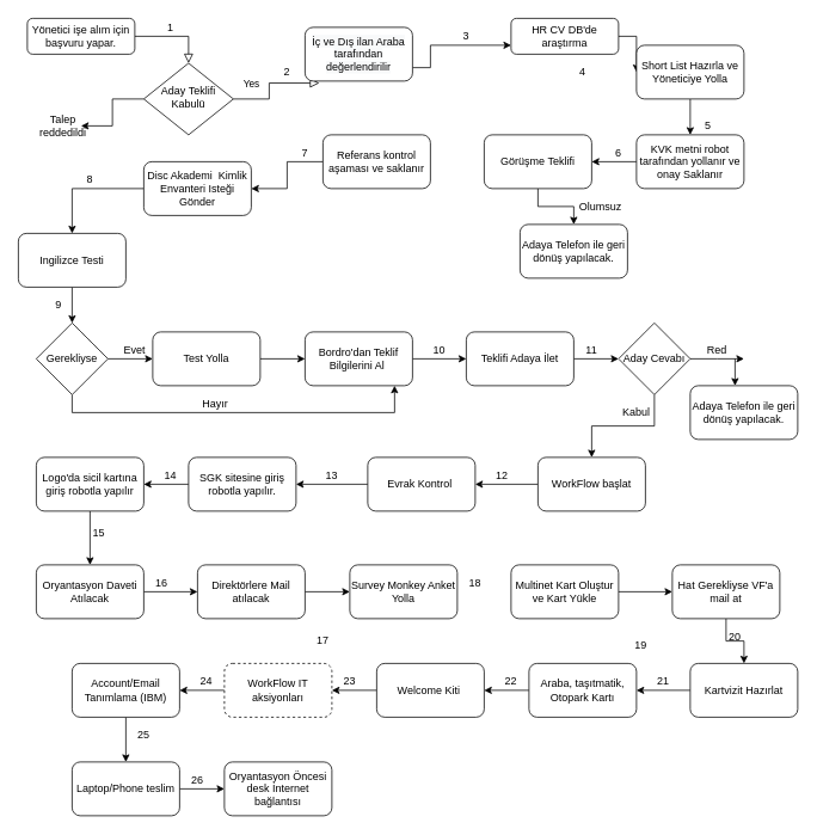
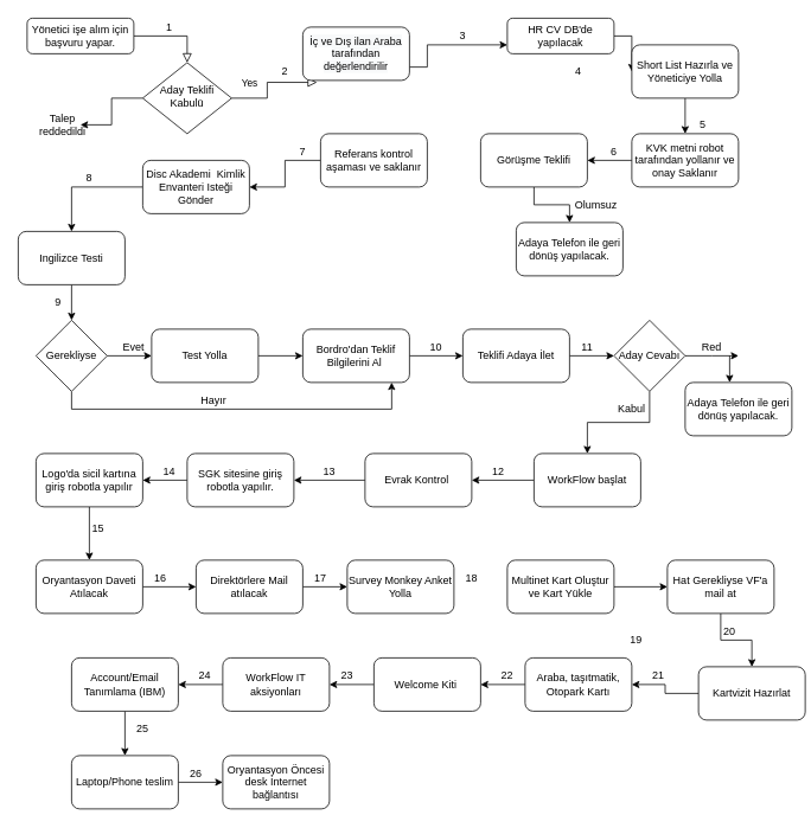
- <mxCell id="8" value="HR CV DB'de araştırma" style="rounded=1;whiteSpace=wrap;html=1;fontSize=12;glass=0;strokeWidth=1;shadow=0;" parent="1" vertex="1"><mxGeometry x="570" y="20" width="120" height="40" as="geometry" /></mxCell>
+ <mxCell id="8" value="HR CV DB'de yapılacak" style="rounded=1;whiteSpace=wrap;html=1;fontSize=12;glass=0;strokeWidth=1;shadow=0;" parent="1" vertex="1"><mxGeometry x="570" y="20" width="120" height="40" as="geometry" /></mxCell>
- <mxCell id="73" value="17" style="text;html=1;strokeColor=none;fillColor=none;align=center;verticalAlign=middle;whiteSpace=wrap;rounded=0;" vertex="1" parent="1"><mxGeometry x="340" y="705" width="40" height="20" as="geometry" /></mxCell>
+ <mxCell id="73" value="17" style="text;html=1;strokeColor=none;fillColor=none;align=center;verticalAlign=middle;whiteSpace=wrap;rounded=0;" vertex="1" parent="1"><mxGeometry x="340" y="640" width="40" height="20" as="geometry" /></mxCell>
- <mxCell id="89" value="WorkFlow IT aksiyonları" style="rounded=1;whiteSpace=wrap;html=1;dashed=1;" vertex="1" parent="1"><mxGeometry x="250" y="740" width="120" height="60" as="geometry" /></mxCell>
+ <mxCell id="89" value="WorkFlow IT aksiyonları" style="rounded=1;whiteSpace=wrap;html=1;" vertex="1" parent="1"><mxGeometry x="250" y="740" width="120" height="60" as="geometry" /></mxCell>
- <mxCell id="81" value="Kartvizit Hazırlat" style="rounded=1;whiteSpace=wrap;html=1;" vertex="1" parent="1"><mxGeometry x="770" y="740" width="120" height="60" as="geometry" /></mxCell>
+ <mxCell id="81" value="Kartvizit Hazırlat" style="rounded=1;whiteSpace=wrap;html=1;" vertex="1" parent="1"><mxGeometry x="785" y="750" width="120" height="60" as="geometry" /></mxCell>
